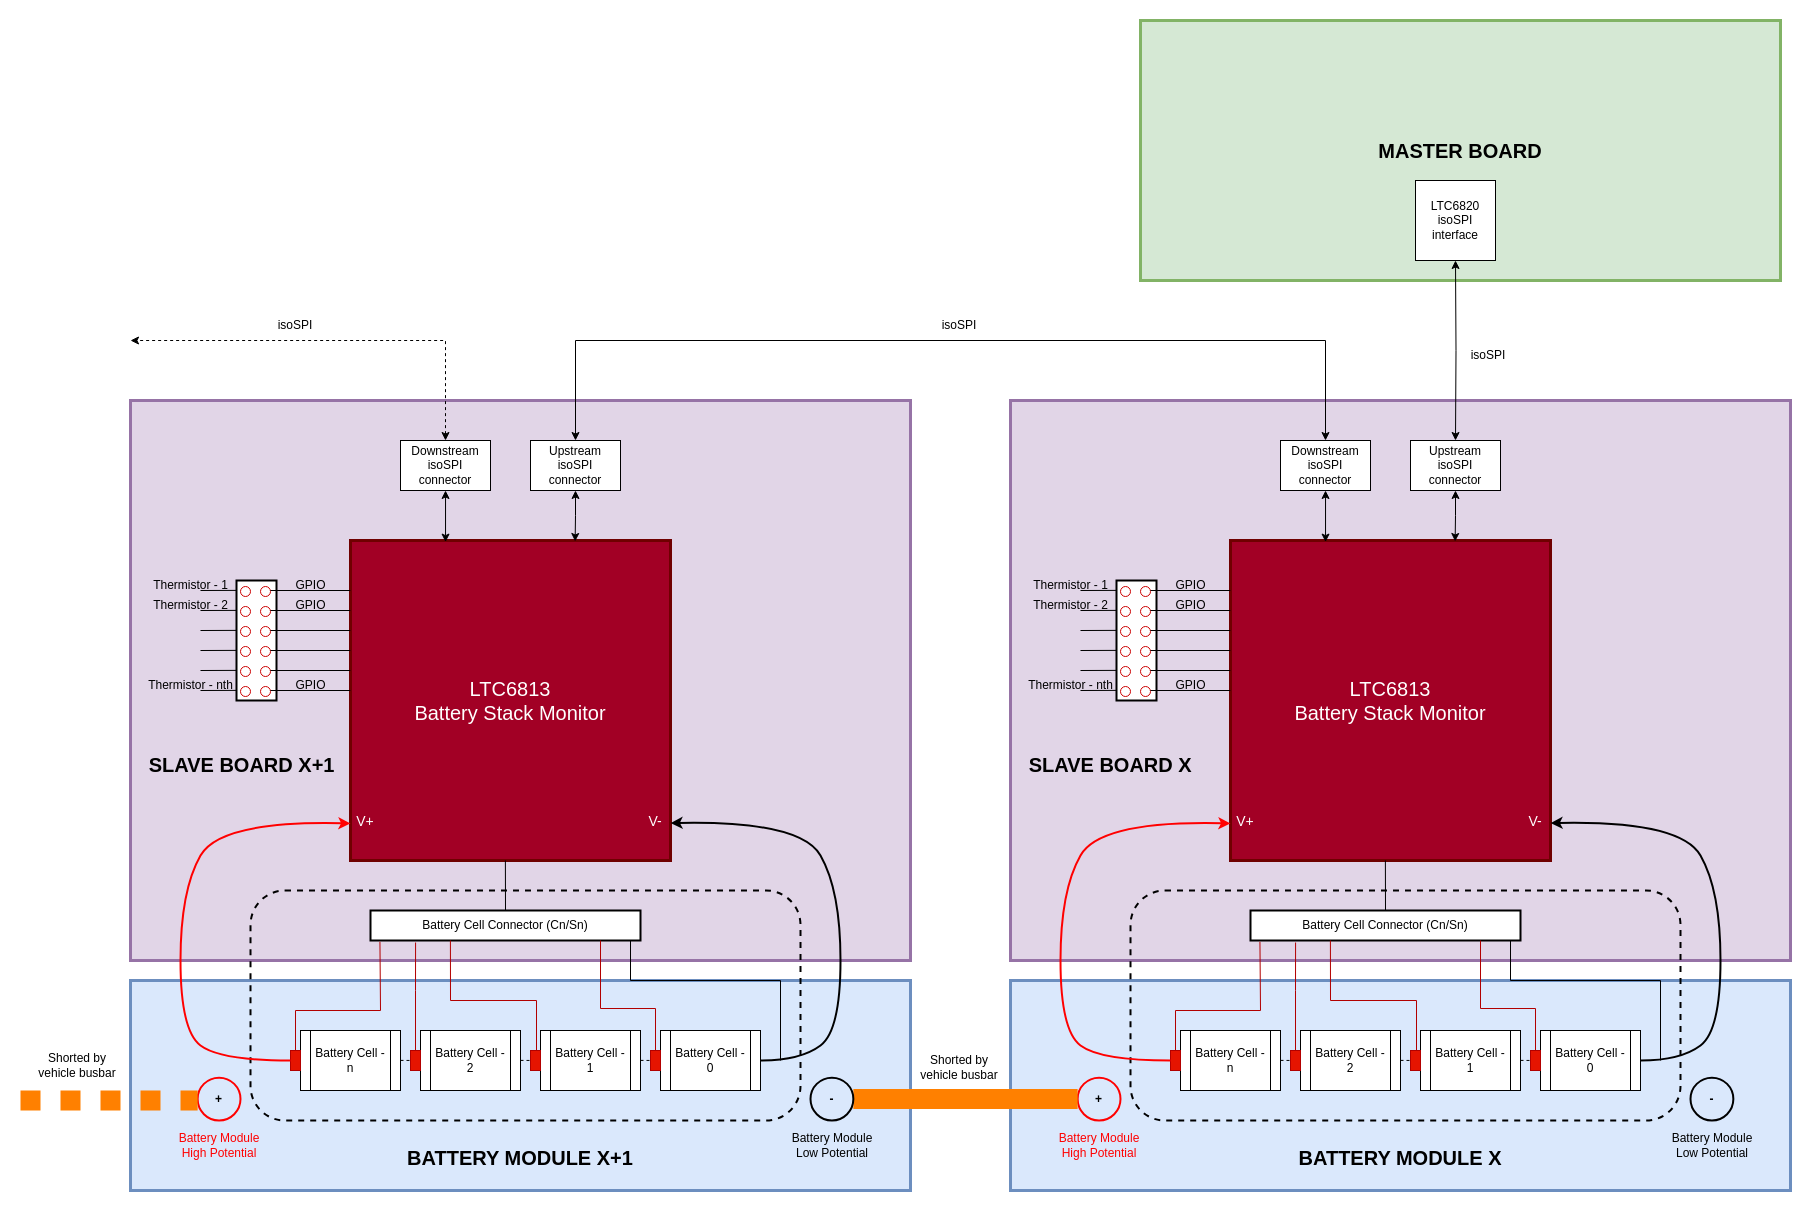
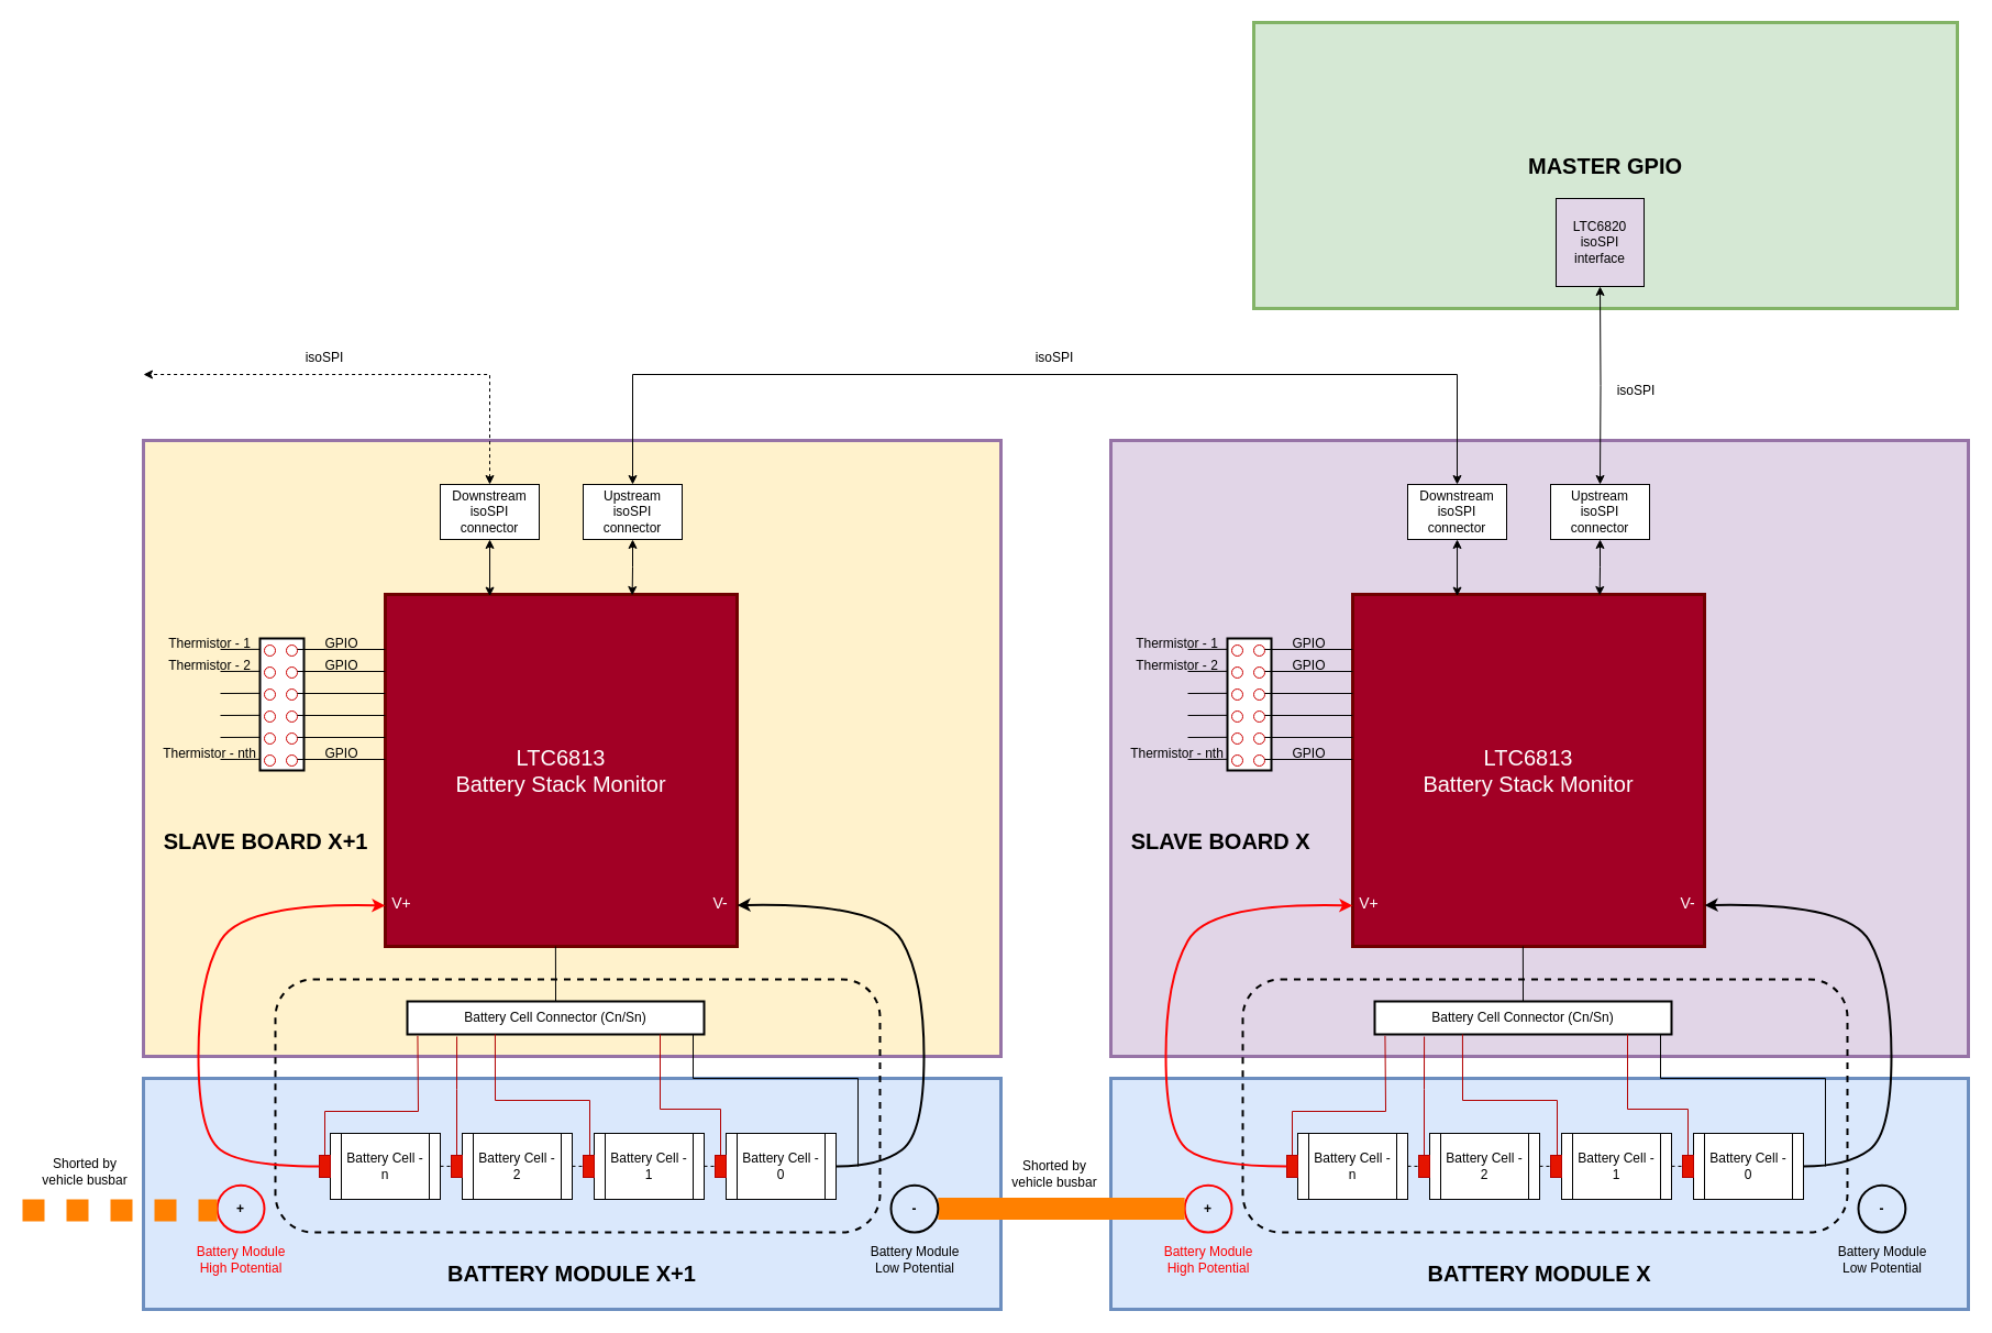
- <mxCell id="4" value="&lt;font style=&quot;font-size: 20px;&quot;&gt;&lt;b&gt;MASTER BOARD&lt;br&gt;&lt;/b&gt;&lt;/font&gt;" style="whiteSpace=wrap;html=1;strokeColor=#82b366;fillColor=#d5e8d4;strokeWidth=3;" vertex="1" parent="1"><mxGeometry x="1140" y="20" width="640" height="260" as="geometry" /></mxCell>
+ <mxCell id="4" value="&lt;font style=&quot;font-size: 20px;&quot;&gt;&lt;b&gt;MASTER GPIO&lt;br&gt;&lt;/b&gt;&lt;/font&gt;" style="whiteSpace=wrap;html=1;strokeColor=#82b366;fillColor=#d5e8d4;strokeWidth=3;" vertex="1" parent="1"><mxGeometry x="1140" y="20" width="640" height="260" as="geometry" /></mxCell>
- <mxCell id="75" value="LTC6820&lt;br&gt;isoSPI interface" style="rounded=0;whiteSpace=wrap;html=1;" vertex="1" parent="1"><mxGeometry x="1415" y="180" width="80" height="80" as="geometry" /></mxCell>
+ <mxCell id="75" value="LTC6820&lt;br&gt;isoSPI interface" style="rounded=0;whiteSpace=wrap;html=1;fillColor=#e1d5e7;" vertex="1" parent="1"><mxGeometry x="1415" y="180" width="80" height="80" as="geometry" /></mxCell>
- <mxCell id="82" value="&lt;font style=&quot;font-size: 20px;&quot;&gt;&lt;b&gt;&lt;br&gt;&lt;br&gt;&lt;br&gt;&lt;br&gt;&lt;br&gt;&lt;br&gt;&lt;br&gt;&amp;nbsp; &amp;nbsp;SLAVE BOARD X+1&lt;/b&gt;&lt;/font&gt;" style="whiteSpace=wrap;html=1;strokeColor=#9673a6;fillColor=#e1d5e7;strokeWidth=3;align=left;" vertex="1" parent="1"><mxGeometry x="130" y="400" width="780" height="560" as="geometry" /></mxCell>
+ <mxCell id="82" value="&lt;font style=&quot;font-size: 20px;&quot;&gt;&lt;b&gt;&lt;br&gt;&lt;br&gt;&lt;br&gt;&lt;br&gt;&lt;br&gt;&lt;br&gt;&lt;br&gt;&amp;nbsp; &amp;nbsp;SLAVE BOARD X+1&lt;/b&gt;&lt;/font&gt;" style="whiteSpace=wrap;html=1;strokeColor=#9673a6;fillColor=#fff2cc;strokeWidth=3;align=left;" vertex="1" parent="1"><mxGeometry x="130" y="400" width="780" height="560" as="geometry" /></mxCell>
